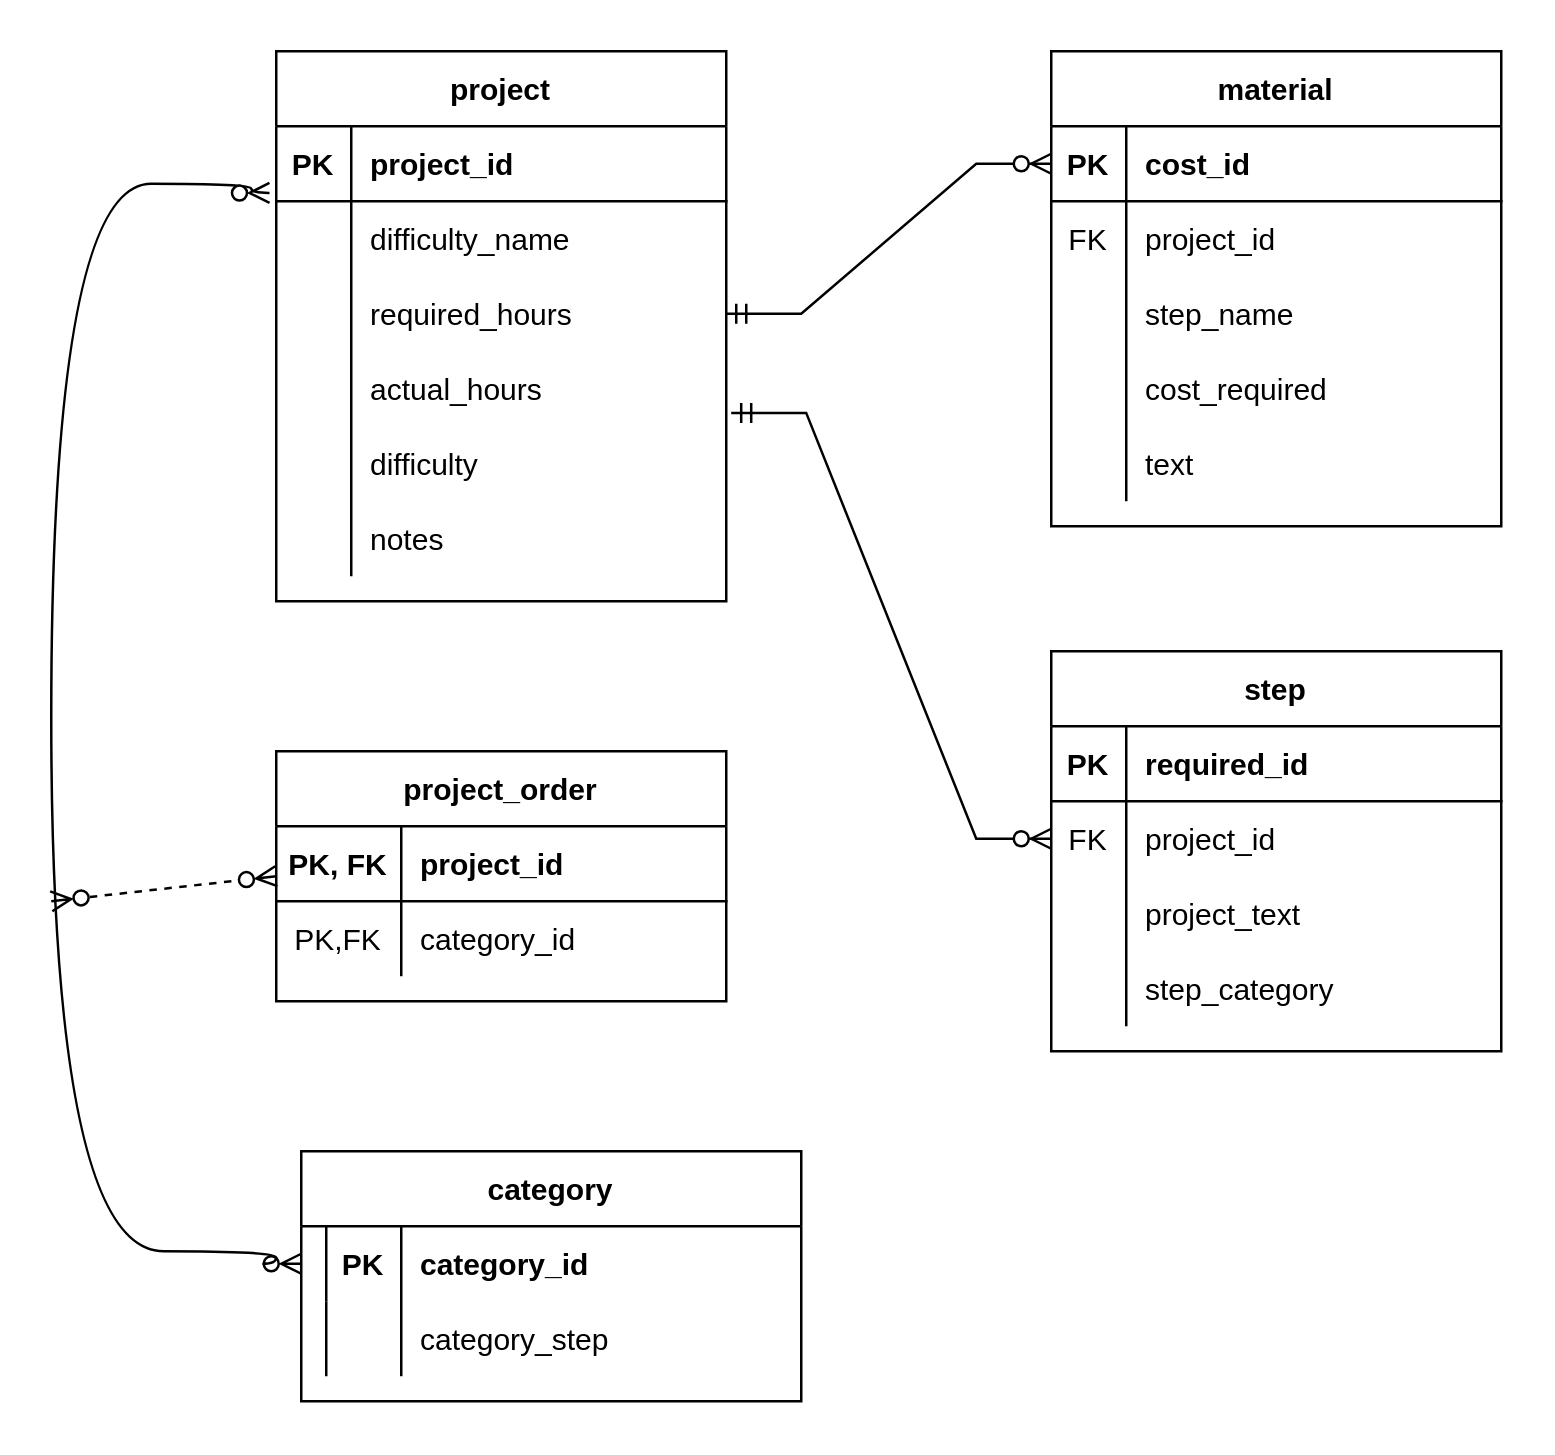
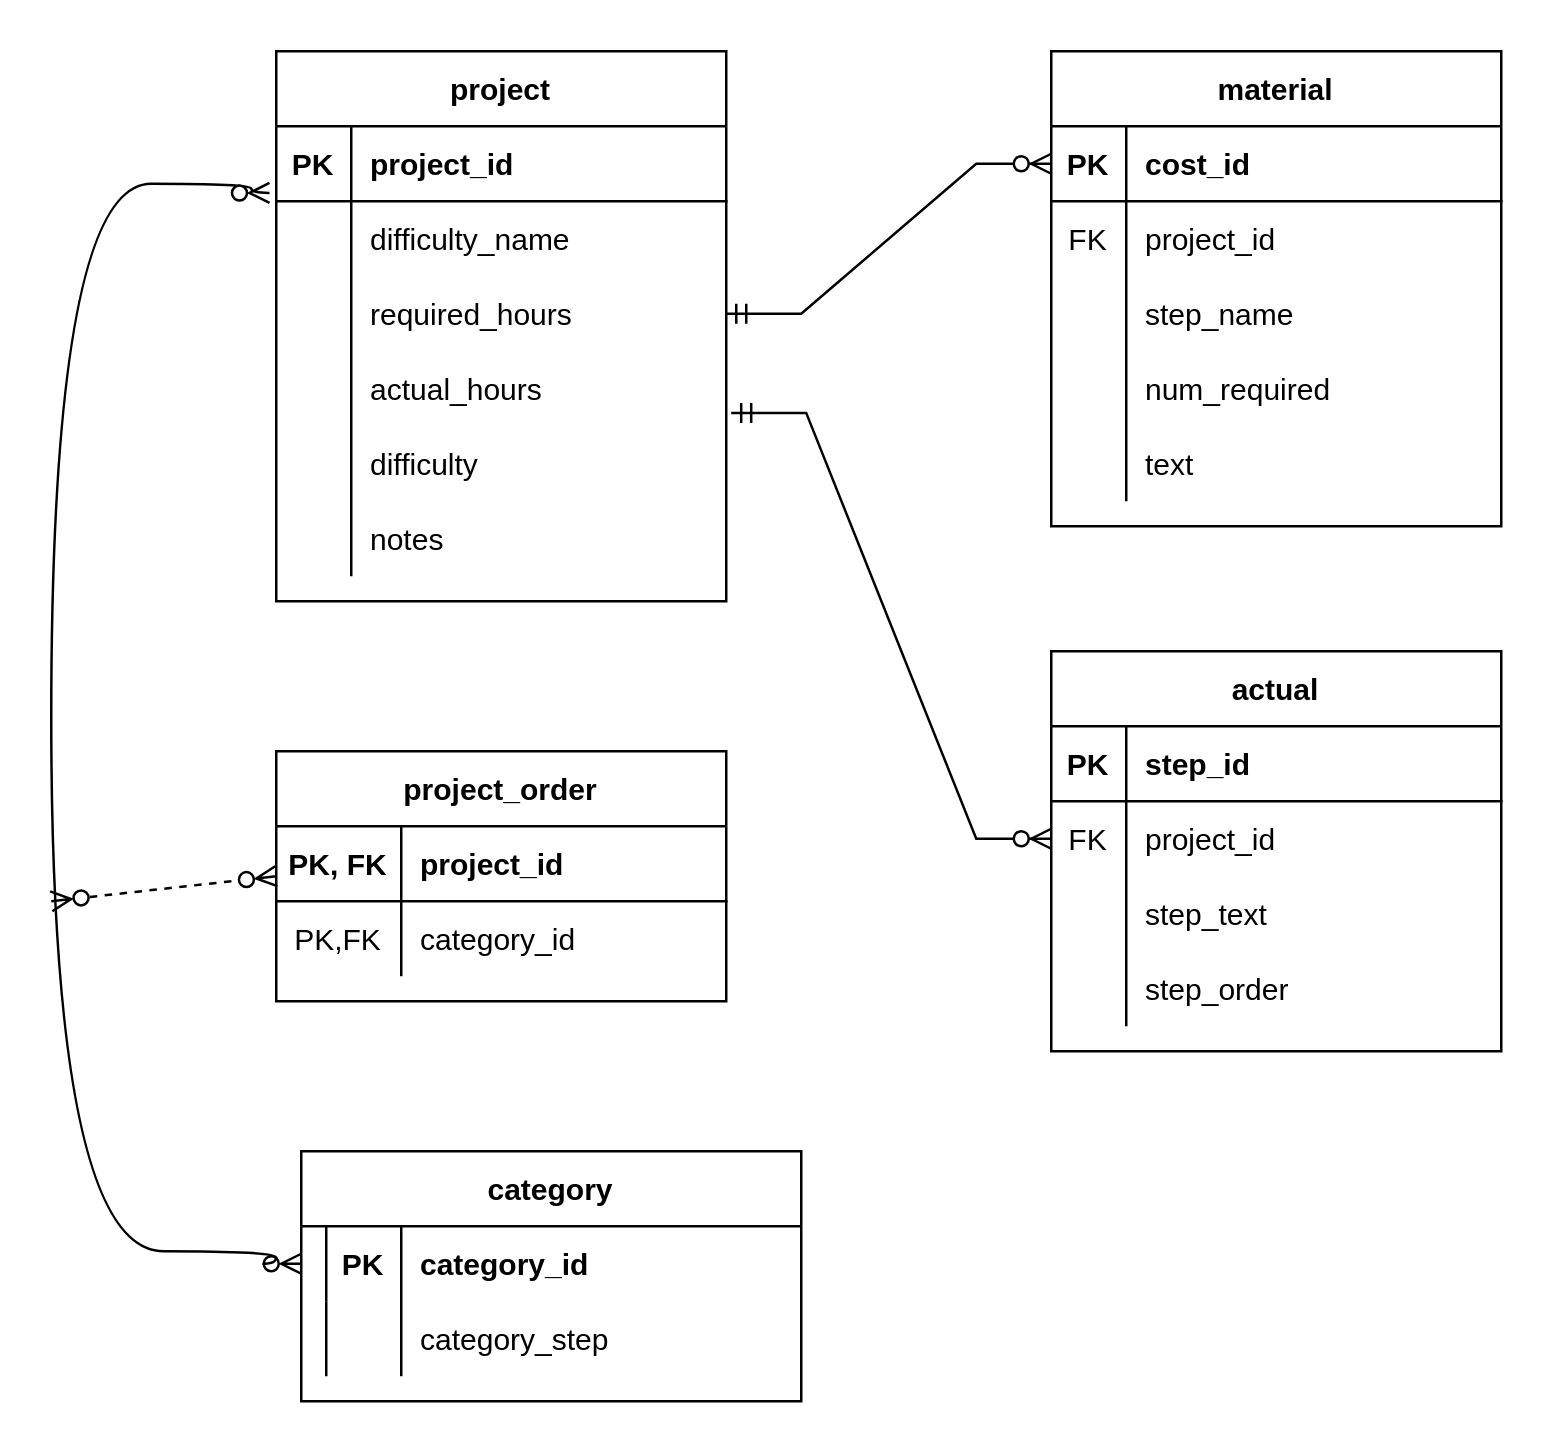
- <mxCell id="33" value="cost_required" style="shape=partialRectangle;connectable=0;fillColor=none;top=0;left=0;bottom=0;right=0;align=left;spacingLeft=6;overflow=hidden;" vertex="1" parent="31"><mxGeometry x="30" width="150" height="30" as="geometry"><mxRectangle width="150" height="30" as="alternateBounds" /></mxGeometry></mxCell>
+ <mxCell id="33" value="num_required" style="shape=partialRectangle;connectable=0;fillColor=none;top=0;left=0;bottom=0;right=0;align=left;spacingLeft=6;overflow=hidden;" vertex="1" parent="31"><mxGeometry x="30" width="150" height="30" as="geometry"><mxRectangle width="150" height="30" as="alternateBounds" /></mxGeometry></mxCell>
- <mxCell id="37" value="step" style="shape=table;startSize=30;container=1;collapsible=1;childLayout=tableLayout;fixedRows=1;rowLines=0;fontStyle=1;align=center;resizeLast=1;" vertex="1" parent="1"><mxGeometry x="420" y="260" width="180" height="160" as="geometry" /></mxCell>
+ <mxCell id="37" value="actual" style="shape=table;startSize=30;container=1;collapsible=1;childLayout=tableLayout;fixedRows=1;rowLines=0;fontStyle=1;align=center;resizeLast=1;" vertex="1" parent="1"><mxGeometry x="420" y="260" width="180" height="160" as="geometry" /></mxCell>
- <mxCell id="40" value="required_id" style="shape=partialRectangle;connectable=0;fillColor=none;top=0;left=0;bottom=0;right=0;align=left;spacingLeft=6;fontStyle=1;overflow=hidden;" vertex="1" parent="38"><mxGeometry x="30" width="150" height="30" as="geometry"><mxRectangle width="150" height="30" as="alternateBounds" /></mxGeometry></mxCell>
+ <mxCell id="40" value="step_id" style="shape=partialRectangle;connectable=0;fillColor=none;top=0;left=0;bottom=0;right=0;align=left;spacingLeft=6;fontStyle=1;overflow=hidden;" vertex="1" parent="38"><mxGeometry x="30" width="150" height="30" as="geometry"><mxRectangle width="150" height="30" as="alternateBounds" /></mxGeometry></mxCell>
- <mxCell id="46" value="project_text" style="shape=partialRectangle;connectable=0;fillColor=none;top=0;left=0;bottom=0;right=0;align=left;spacingLeft=6;overflow=hidden;" vertex="1" parent="44"><mxGeometry x="30" width="150" height="30" as="geometry"><mxRectangle width="150" height="30" as="alternateBounds" /></mxGeometry></mxCell>
+ <mxCell id="46" value="step_text" style="shape=partialRectangle;connectable=0;fillColor=none;top=0;left=0;bottom=0;right=0;align=left;spacingLeft=6;overflow=hidden;" vertex="1" parent="44"><mxGeometry x="30" width="150" height="30" as="geometry"><mxRectangle width="150" height="30" as="alternateBounds" /></mxGeometry></mxCell>
- <mxCell id="49" value="step_category" style="shape=partialRectangle;connectable=0;fillColor=none;top=0;left=0;bottom=0;right=0;align=left;spacingLeft=6;overflow=hidden;" vertex="1" parent="47"><mxGeometry x="30" width="150" height="30" as="geometry"><mxRectangle width="150" height="30" as="alternateBounds" /></mxGeometry></mxCell>
+ <mxCell id="49" value="step_order" style="shape=partialRectangle;connectable=0;fillColor=none;top=0;left=0;bottom=0;right=0;align=left;spacingLeft=6;overflow=hidden;" vertex="1" parent="47"><mxGeometry x="30" width="150" height="30" as="geometry"><mxRectangle width="150" height="30" as="alternateBounds" /></mxGeometry></mxCell>
